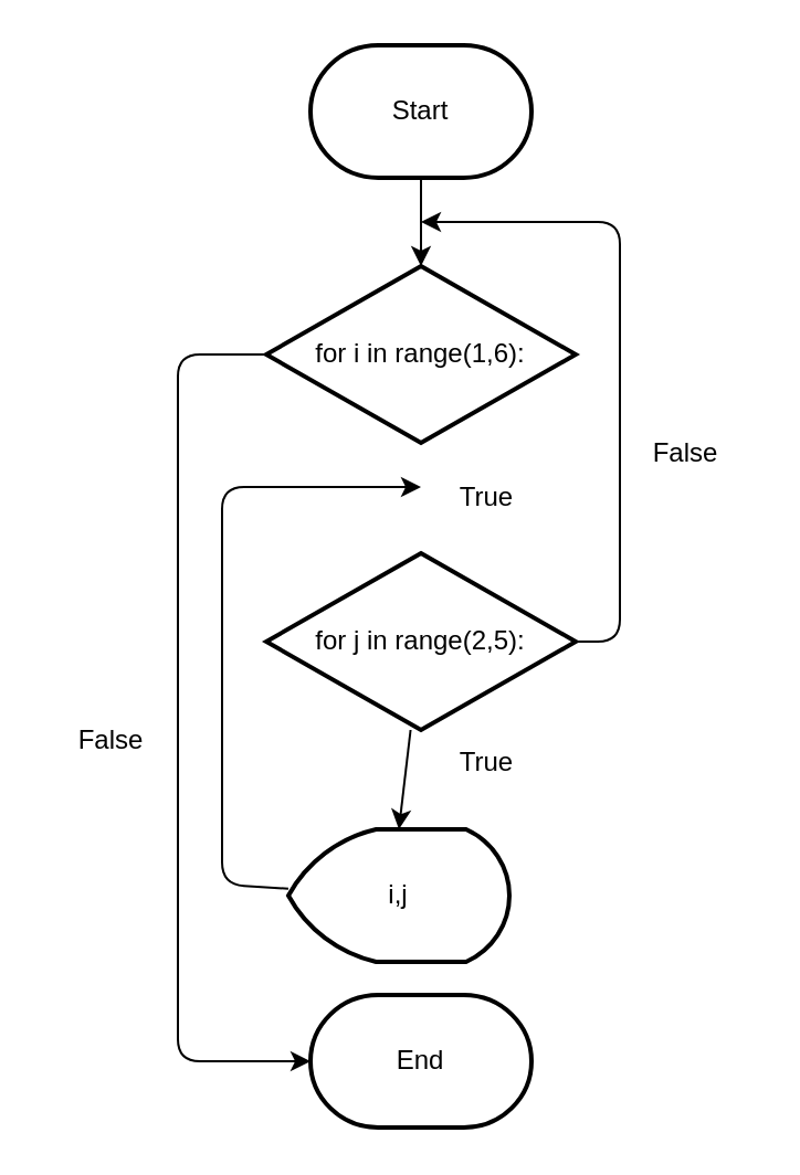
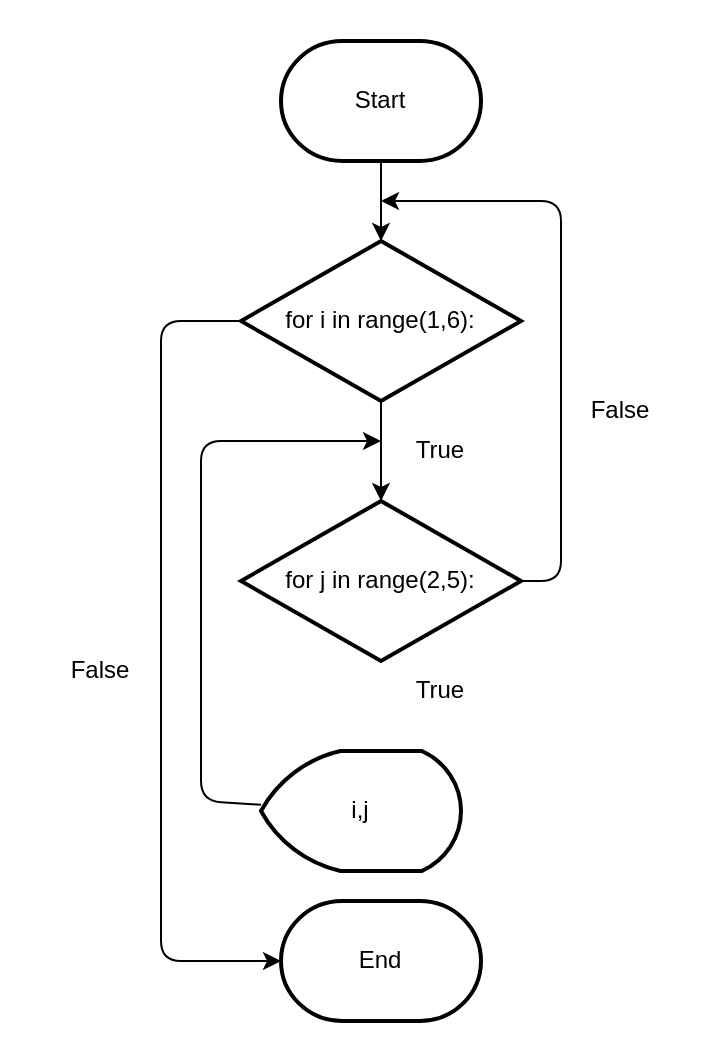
+ <mxCell id="5" style="edgeStyle=none;html=1;entryX=0.5;entryY=0;entryDx=0;entryDy=0;entryPerimeter=0;" edge="1" parent="1" source="7" target="10"><mxGeometry relative="1" as="geometry" /></mxCell>
- <mxCell id="8" style="edgeStyle=none;html=1;entryX=0.5;entryY=0;entryDx=0;entryDy=0;entryPerimeter=0;" edge="1" parent="1" source="10" target="13"><mxGeometry relative="1" as="geometry" /></mxCell>
